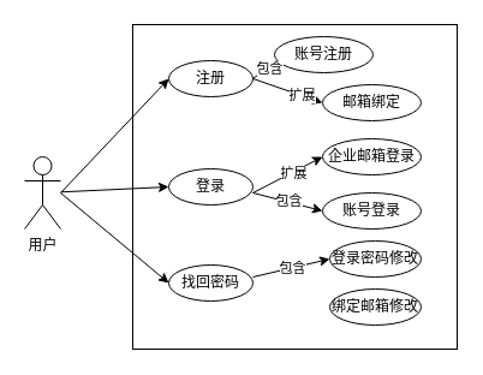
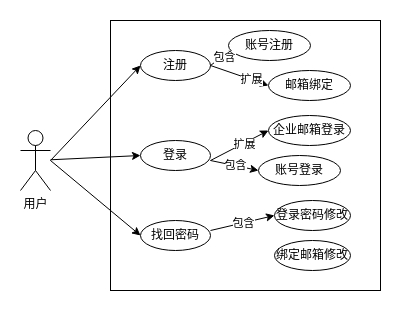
- <mxCell id="10" value="账号登录" style="ellipse;whiteSpace=wrap;html=1;" vertex="1" parent="1"><mxGeometry x="268" y="160" width="82" height="30" as="geometry" /></mxCell>
+ <mxCell id="10" value="账号登录" style="ellipse;whiteSpace=wrap;html=1;" vertex="1" parent="1"><mxGeometry x="258" y="155" width="82" height="30" as="geometry" /></mxCell>
